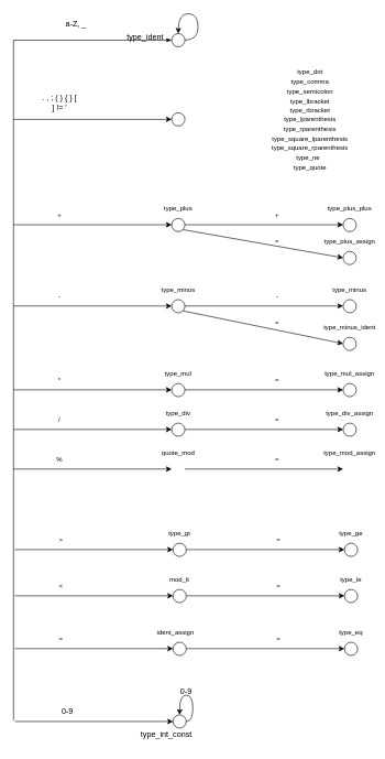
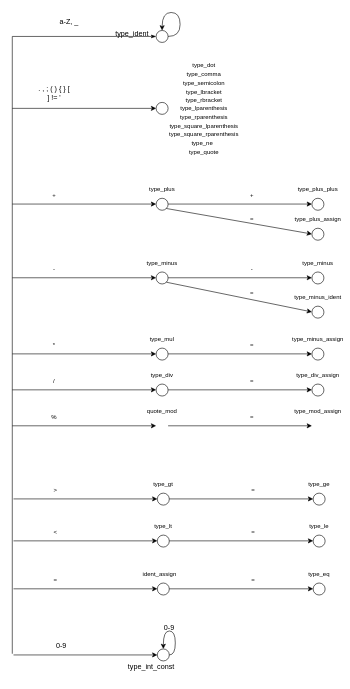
- <mxCell id="13" value="&lt;font style=&quot;font-size: 10px;&quot;&gt;type_dot&lt;br&gt;type_comma&lt;br&gt;type_semicolon&lt;br&gt;type_lbracket&lt;br&gt;type_rbracket&lt;br&gt;&lt;span lang=&quot;EN-US&quot;&gt;type_lparenthesis&lt;br&gt;&lt;span style=&quot;line-height: 115%;&quot; lang=&quot;EN-US&quot;&gt;type_rparenthesis&lt;br&gt;&lt;span style=&quot;line-height: 115%;&quot; lang=&quot;EN-US&quot;&gt;type_square_lparenthesis&lt;br&gt;type_square_rparenthesis&lt;br&gt;&lt;/span&gt;type_ne&amp;nbsp;&lt;/span&gt;&amp;nbsp;&lt;br&gt;type_quote&lt;br&gt;&lt;/span&gt;&lt;/font&gt;" style="text;html=1;strokeColor=none;fillColor=none;align=center;verticalAlign=middle;whiteSpace=wrap;rounded=0;" parent="1" vertex="1"><mxGeometry x="410" y="70" width="120" height="220" as="geometry" /></mxCell>
+ <mxCell id="13" value="&lt;font style=&quot;font-size: 10px;&quot;&gt;type_dot&lt;br&gt;type_comma&lt;br&gt;type_semicolon&lt;br&gt;type_lbracket&lt;br&gt;type_rbracket&lt;br&gt;&lt;span lang=&quot;EN-US&quot;&gt;type_lparenthesis&lt;br&gt;&lt;span style=&quot;line-height: 115%;&quot; lang=&quot;EN-US&quot;&gt;type_rparenthesis&lt;br&gt;&lt;span style=&quot;line-height: 115%;&quot; lang=&quot;EN-US&quot;&gt;type_square_lparenthesis&lt;br&gt;type_square_rparenthesis&lt;br&gt;&lt;/span&gt;type_ne&amp;nbsp;&lt;/span&gt;&amp;nbsp;&lt;br&gt;type_quote&lt;br&gt;&lt;/span&gt;&lt;/font&gt;" style="text;html=1;strokeColor=none;fillColor=none;align=center;verticalAlign=middle;whiteSpace=wrap;rounded=0;" parent="1" vertex="1"><mxGeometry x="280" y="70" width="120" height="220" as="geometry" /></mxCell>
- <mxCell id="76" value="type_mul_assign" style="text;html=1;strokeColor=none;fillColor=none;align=center;verticalAlign=middle;whiteSpace=wrap;rounded=0;fontSize=10;" vertex="1" parent="1"><mxGeometry x="500" y="550" width="60" height="30" as="geometry" /></mxCell>
+ <mxCell id="76" value="type_minus_assign" style="text;html=1;strokeColor=none;fillColor=none;align=center;verticalAlign=middle;whiteSpace=wrap;rounded=0;fontSize=10;" vertex="1" parent="1"><mxGeometry x="500" y="550" width="60" height="30" as="geometry" /></mxCell>
- <mxCell id="30" value="mod_lt" style="text;html=1;strokeColor=none;fillColor=none;align=center;verticalAlign=middle;whiteSpace=wrap;rounded=0;fontSize=10;" parent="1" vertex="1"><mxGeometry x="242" y="862" width="60" height="30" as="geometry" /></mxCell>
+ <mxCell id="30" value="type_lt" style="text;html=1;strokeColor=none;fillColor=none;align=center;verticalAlign=middle;whiteSpace=wrap;rounded=0;fontSize=10;" parent="1" vertex="1"><mxGeometry x="242" y="862" width="60" height="30" as="geometry" /></mxCell>
